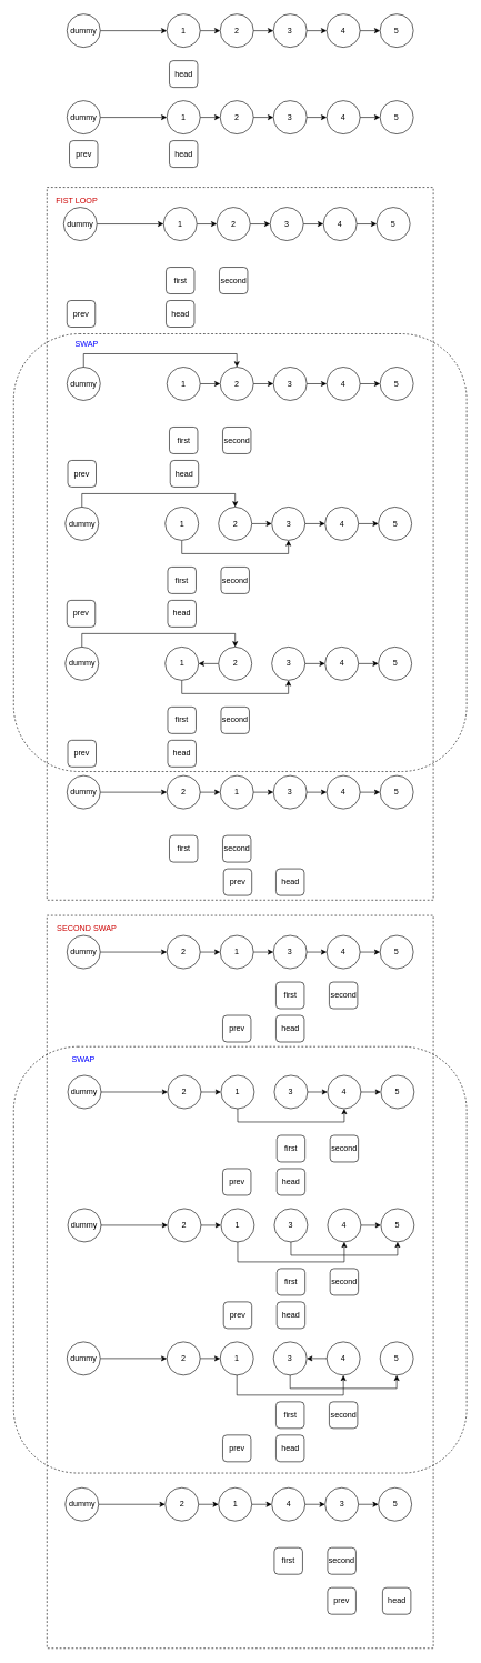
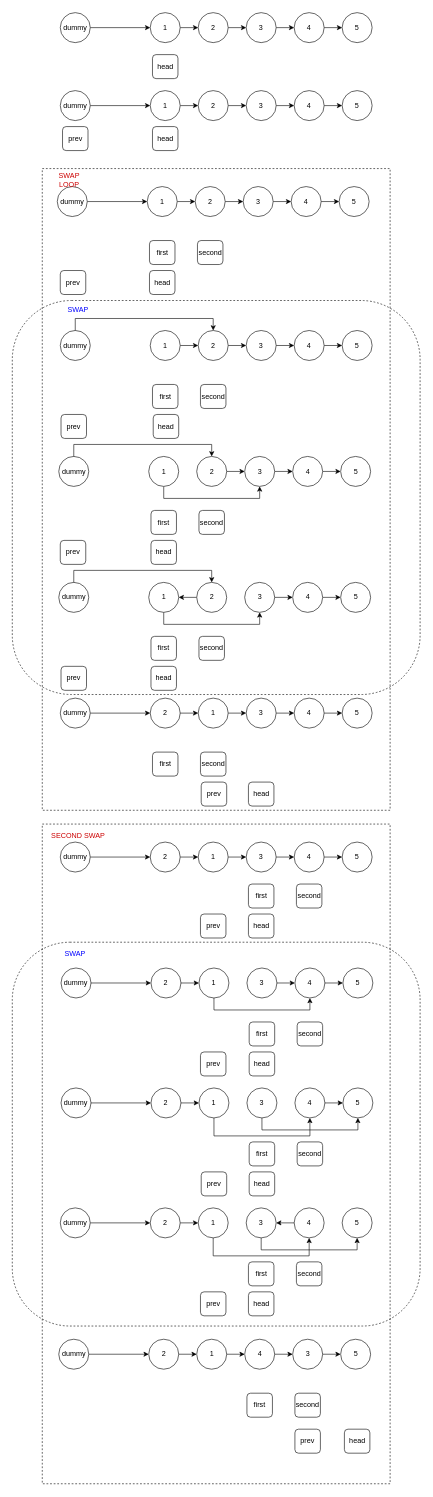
- <mxCell id="101" value="&lt;font color=&quot;#cc0000&quot;&gt;FIST LOOP&lt;/font&gt;" style="text;html=1;strokeColor=none;fillColor=none;align=center;verticalAlign=middle;whiteSpace=wrap;rounded=0;" vertex="1" parent="1"><mxGeometry x="80" y="290" width="70" height="20" as="geometry" /></mxCell>
+ <mxCell id="101" value="&lt;font color=&quot;#cc0000&quot;&gt;SWAP LOOP&lt;/font&gt;" style="text;html=1;strokeColor=none;fillColor=none;align=center;verticalAlign=middle;whiteSpace=wrap;rounded=0;" vertex="1" parent="1"><mxGeometry x="80" y="290" width="70" height="20" as="geometry" /></mxCell>
